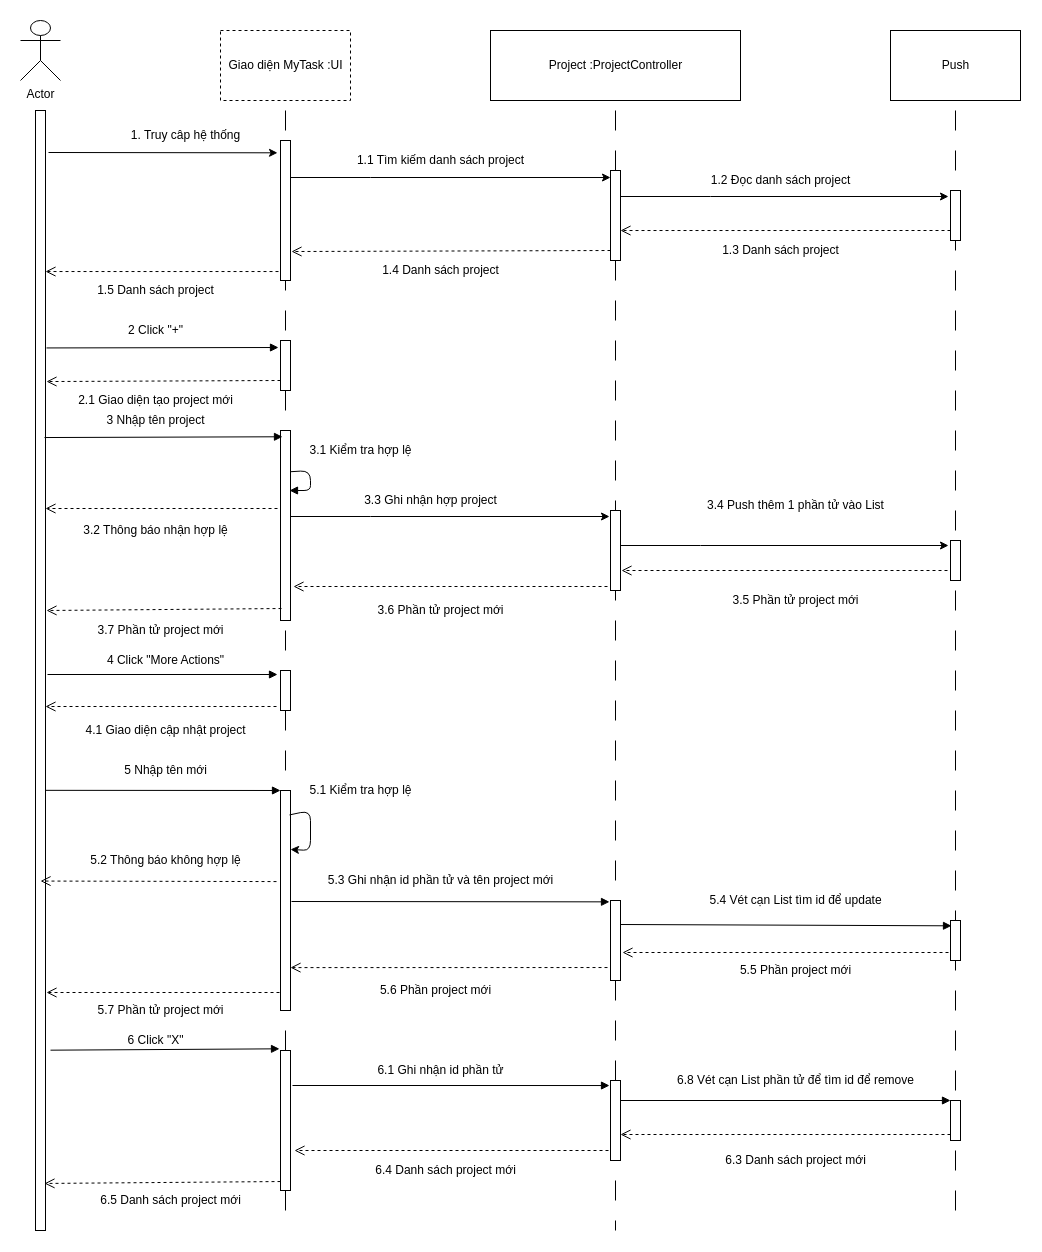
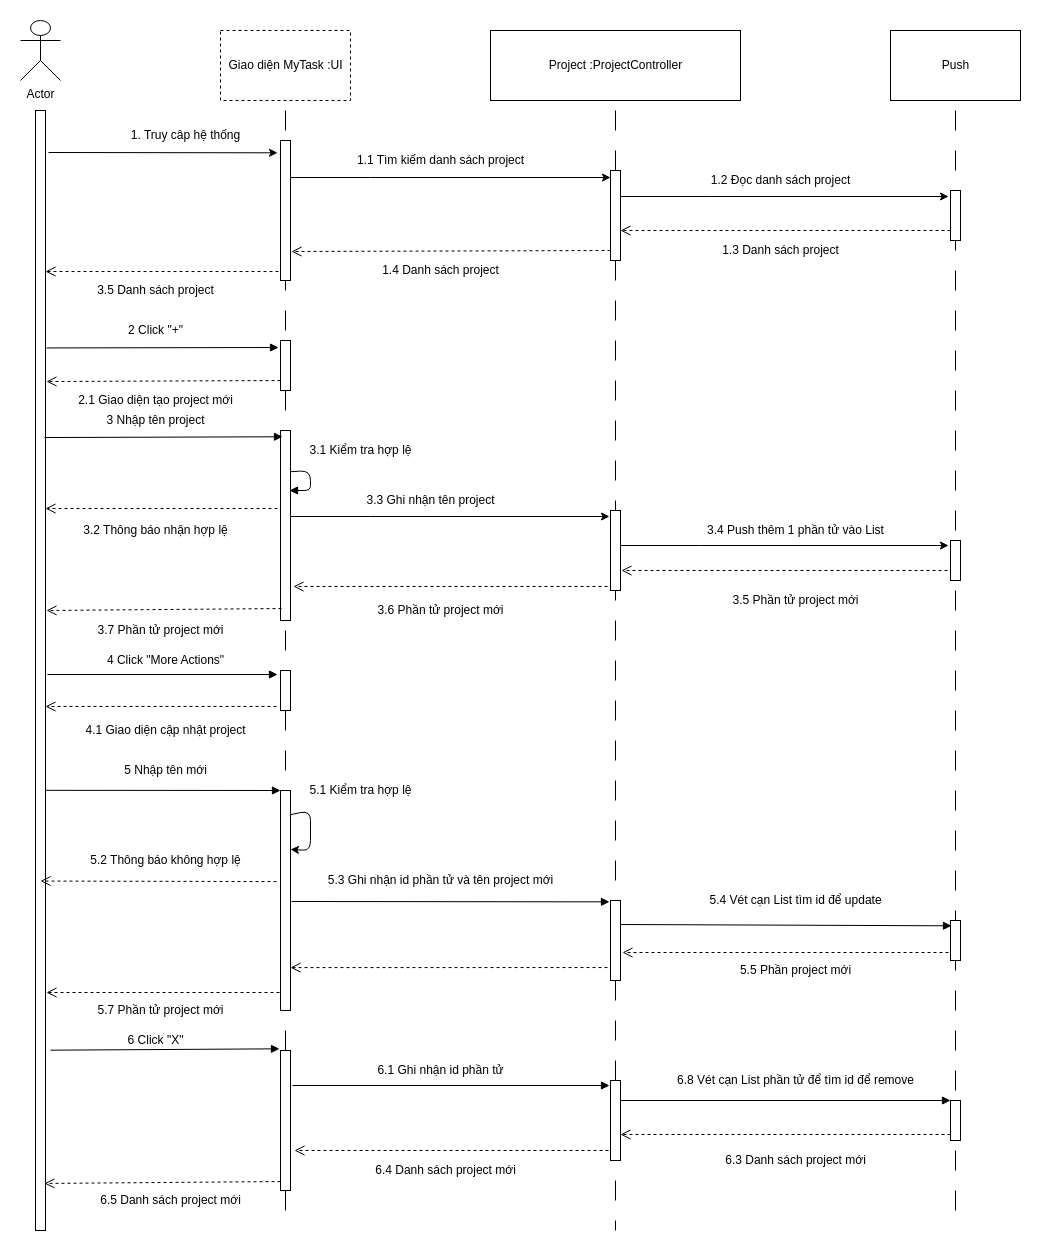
- <mxCell id="21" value="1.5 Danh sách project" style="text;html=1;align=center;verticalAlign=middle;resizable=0;points=[];autosize=1;" vertex="1" parent="1"><mxGeometry x="90" y="280" width="130" height="20" as="geometry" /></mxCell>
+ <mxCell id="21" value="3.5 Danh sách project" style="text;html=1;align=center;verticalAlign=middle;resizable=0;points=[];autosize=1;" vertex="1" parent="1"><mxGeometry x="90" y="280" width="130" height="20" as="geometry" /></mxCell>
- <mxCell id="41" value="3.3 Ghi nhận hợp project" style="text;html=1;align=center;verticalAlign=middle;resizable=0;points=[];autosize=1;" vertex="1" parent="1"><mxGeometry x="360" y="490" width="140" height="20" as="geometry" /></mxCell>
+ <mxCell id="41" value="3.3 Ghi nhận tên project" style="text;html=1;align=center;verticalAlign=middle;resizable=0;points=[];autosize=1;" vertex="1" parent="1"><mxGeometry x="360" y="490" width="140" height="20" as="geometry" /></mxCell>
- <mxCell id="43" value="3.4 Push thêm 1 phần tử vào List" style="text;html=1;align=center;verticalAlign=middle;resizable=0;points=[];autosize=1;" vertex="1" parent="1"><mxGeometry x="700" y="495" width="190" height="20" as="geometry" /></mxCell>
+ <mxCell id="43" value="3.4 Push thêm 1 phần tử vào List" style="text;html=1;align=center;verticalAlign=middle;resizable=0;points=[];autosize=1;" vertex="1" parent="1"><mxGeometry x="700" y="520" width="190" height="20" as="geometry" /></mxCell>
- <mxCell id="76" value="5.6 Phần project mới" style="text;html=1;align=center;verticalAlign=middle;resizable=0;points=[];autosize=1;" vertex="1" parent="1"><mxGeometry x="370" y="980" width="130" height="20" as="geometry" /></mxCell>
